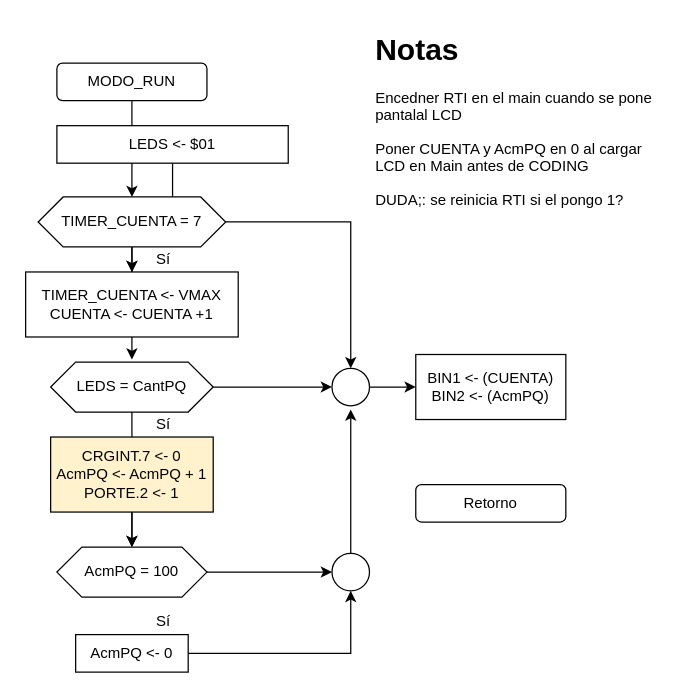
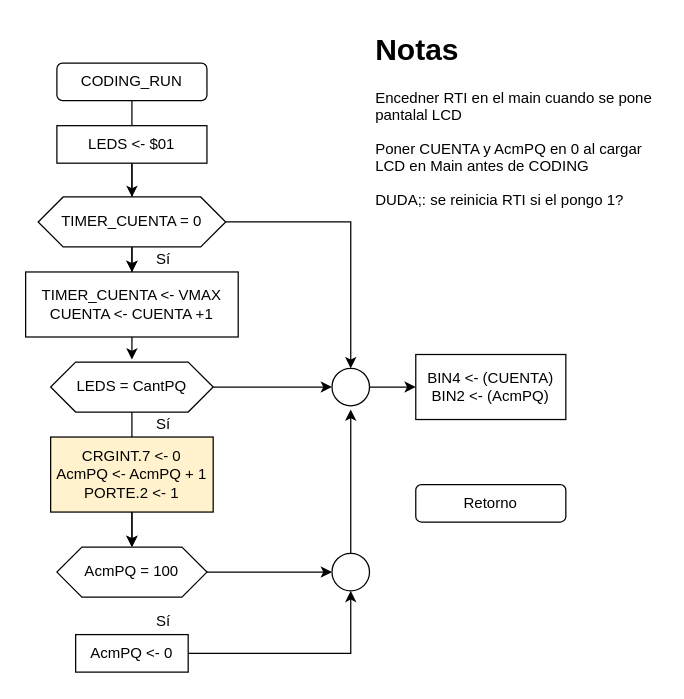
- <mxCell id="3" value="MODO_RUN" style="rounded=1;whiteSpace=wrap;html=1;" vertex="1" parent="1"><mxGeometry x="45" y="50" width="120" height="30" as="geometry" /></mxCell>
+ <mxCell id="3" value="CODING_RUN" style="rounded=1;whiteSpace=wrap;html=1;" vertex="1" parent="1"><mxGeometry x="45" y="50" width="120" height="30" as="geometry" /></mxCell>
- <mxCell id="5" value="&lt;div&gt;LEDS &amp;lt;- $01&lt;/div&gt;" style="rounded=0;whiteSpace=wrap;html=1;" vertex="1" parent="1"><mxGeometry x="45" y="100" width="185" height="30" as="geometry" /></mxCell>
+ <mxCell id="5" value="&lt;div&gt;LEDS &amp;lt;- $01&lt;/div&gt;" style="rounded=0;whiteSpace=wrap;html=1;" vertex="1" parent="1"><mxGeometry x="45" y="100" width="120" height="30" as="geometry" /></mxCell>
- <mxCell id="9" value="TIMER_CUENTA = 7" style="shape=hexagon;perimeter=hexagonPerimeter2;whiteSpace=wrap;html=1;fixedSize=1;" vertex="1" parent="1"><mxGeometry x="30" y="157" width="150" height="40" as="geometry" /></mxCell>
+ <mxCell id="9" value="TIMER_CUENTA = 0" style="shape=hexagon;perimeter=hexagonPerimeter2;whiteSpace=wrap;html=1;fixedSize=1;" vertex="1" parent="1"><mxGeometry x="30" y="157" width="150" height="40" as="geometry" /></mxCell>
- <mxCell id="29" value="&lt;div&gt;BIN1 &amp;lt;- (CUENTA)&lt;/div&gt;&lt;div&gt;BIN2 &amp;lt;- (AcmPQ)&lt;br&gt;&lt;/div&gt;" style="rounded=0;whiteSpace=wrap;html=1;" vertex="1" parent="1"><mxGeometry x="332" y="283" width="120" height="52" as="geometry" /></mxCell>
+ <mxCell id="29" value="&lt;div&gt;BIN4 &amp;lt;- (CUENTA)&lt;/div&gt;&lt;div&gt;BIN2 &amp;lt;- (AcmPQ)&lt;br&gt;&lt;/div&gt;" style="rounded=0;whiteSpace=wrap;html=1;" vertex="1" parent="1"><mxGeometry x="332" y="283" width="120" height="52" as="geometry" /></mxCell>
